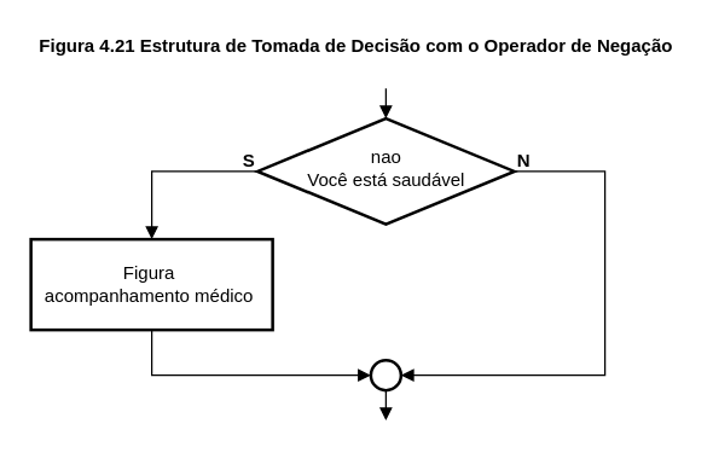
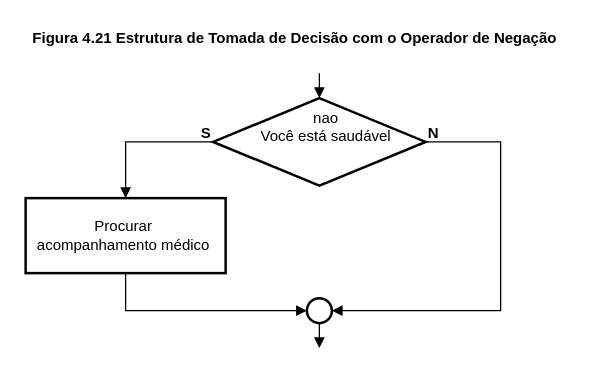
- <mxCell id="15" value="nao&lt;br&gt;Você está saudável" style="text;html=1;align=center;verticalAlign=middle;resizable=0;points=[];autosize=1;strokeColor=none;fillColor=none;" vertex="1" parent="5"><mxGeometry x="175" y="18" width="120" height="30" as="geometry" /></mxCell>
+ <mxCell id="15" value="nao&lt;br&gt;Você está saudável" style="text;html=1;align=center;verticalAlign=middle;resizable=0;points=[];autosize=1;strokeColor=none;fillColor=none;" vertex="1" parent="5"><mxGeometry x="180" y="8" width="120" height="30" as="geometry" /></mxCell>
- <mxCell id="16" value="Figura&lt;br&gt;acompanhamento médico" style="text;html=1;align=center;verticalAlign=middle;resizable=0;points=[];autosize=1;strokeColor=none;fillColor=none;" vertex="1" parent="5"><mxGeometry x="3" y="95" width="150" height="30" as="geometry" /></mxCell>
+ <mxCell id="16" value="Procurar&lt;br&gt;acompanhamento médico" style="text;html=1;align=center;verticalAlign=middle;resizable=0;points=[];autosize=1;strokeColor=none;fillColor=none;" vertex="1" parent="5"><mxGeometry x="3" y="95" width="150" height="30" as="geometry" /></mxCell>
